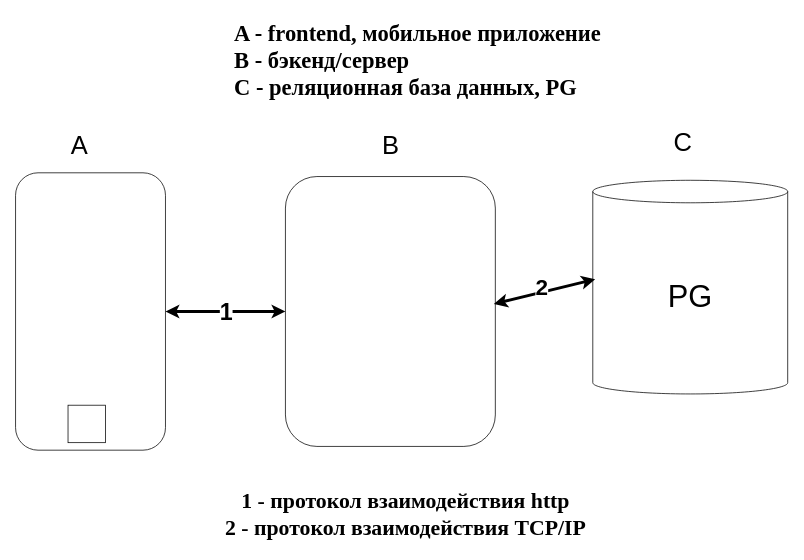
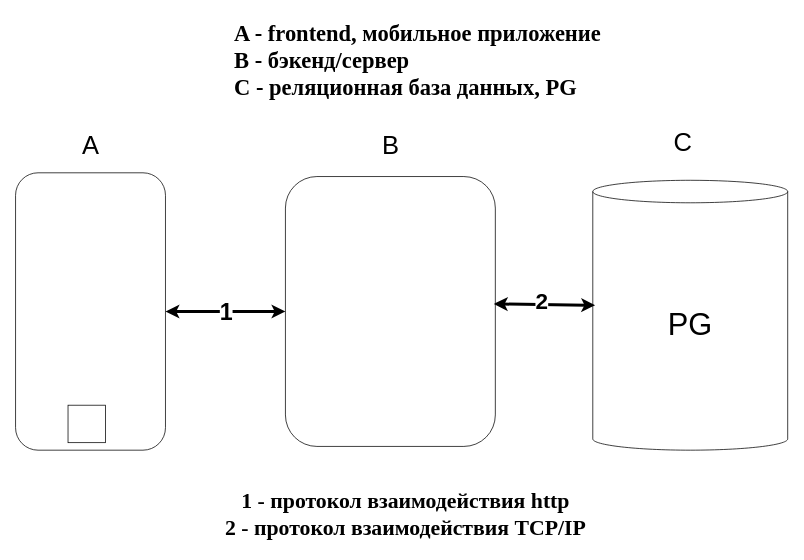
- <mxCell id="5" value="&lt;font style=&quot;font-size: 34px;&quot;&gt;A&lt;/font&gt;" style="text;html=1;align=center;verticalAlign=middle;resizable=0;points=[];autosize=1;strokeColor=none;fillColor=none;" parent="1" vertex="1"><mxGeometry x="80" y="168" width="50" height="50" as="geometry" /></mxCell>
+ <mxCell id="5" value="&lt;font style=&quot;font-size: 34px;&quot;&gt;A&lt;/font&gt;" style="text;html=1;align=center;verticalAlign=middle;resizable=0;points=[];autosize=1;strokeColor=none;fillColor=none;" parent="1" vertex="1"><mxGeometry x="95" y="168" width="50" height="50" as="geometry" /></mxCell>
- <mxCell id="4" value="&lt;font style=&quot;font-size: 41px;&quot;&gt;PG&lt;/font&gt;" style="shape=cylinder3;whiteSpace=wrap;html=1;boundedLbl=1;backgroundOutline=1;size=15;" parent="1" vertex="1"><mxGeometry x="790" y="240" width="260" height="285" as="geometry" /></mxCell>
+ <mxCell id="4" value="&lt;font style=&quot;font-size: 41px;&quot;&gt;PG&lt;/font&gt;" style="shape=cylinder3;whiteSpace=wrap;html=1;boundedLbl=1;backgroundOutline=1;size=15;" parent="1" vertex="1"><mxGeometry x="790" y="240" width="260" height="360" as="geometry" /></mxCell>
